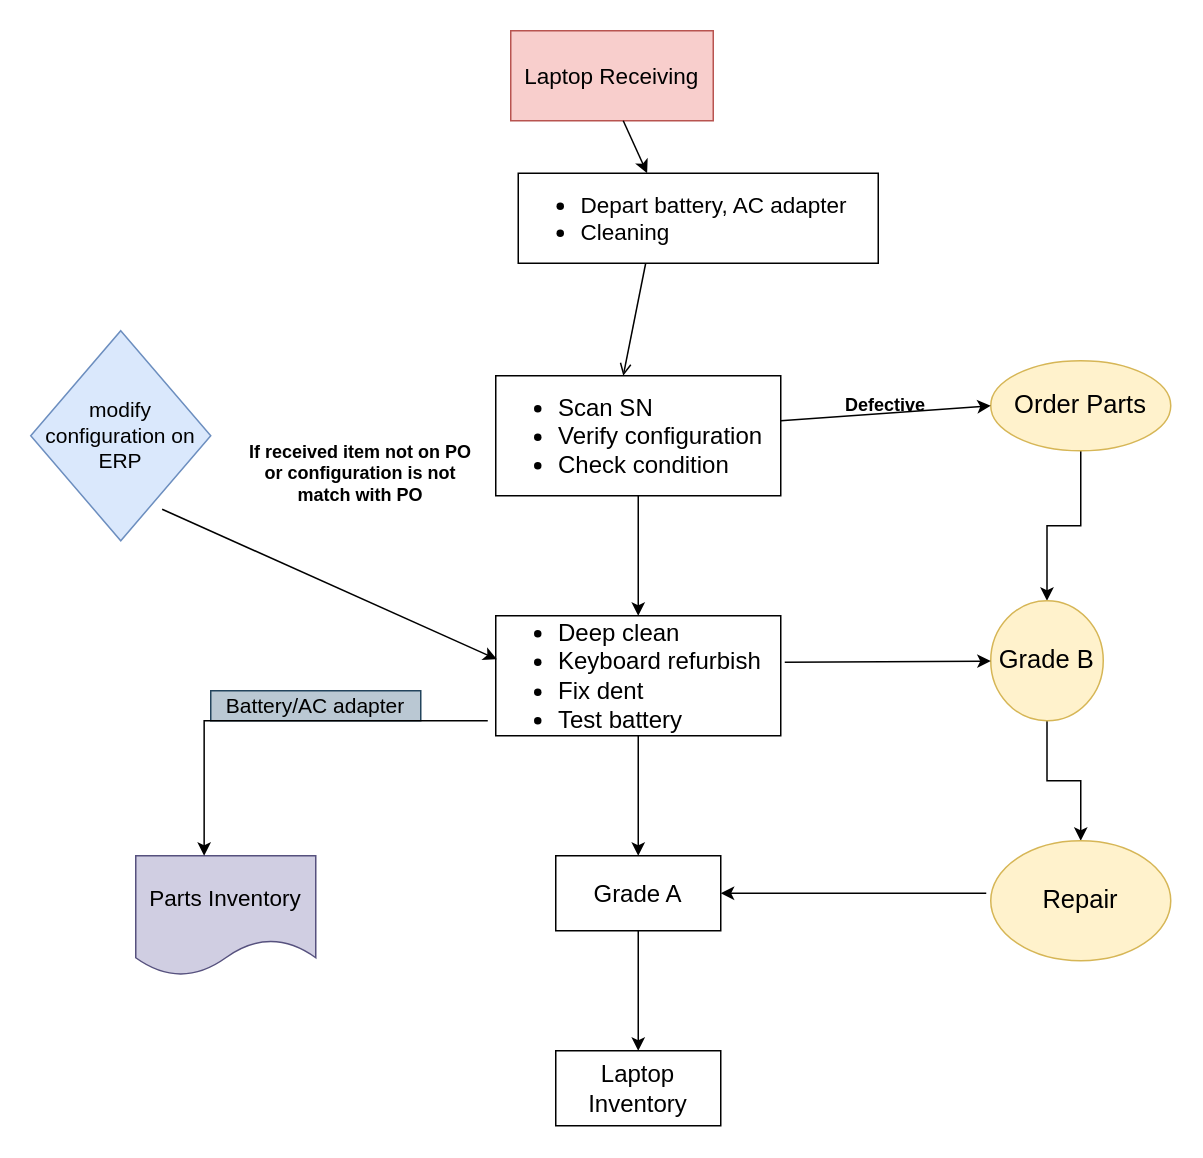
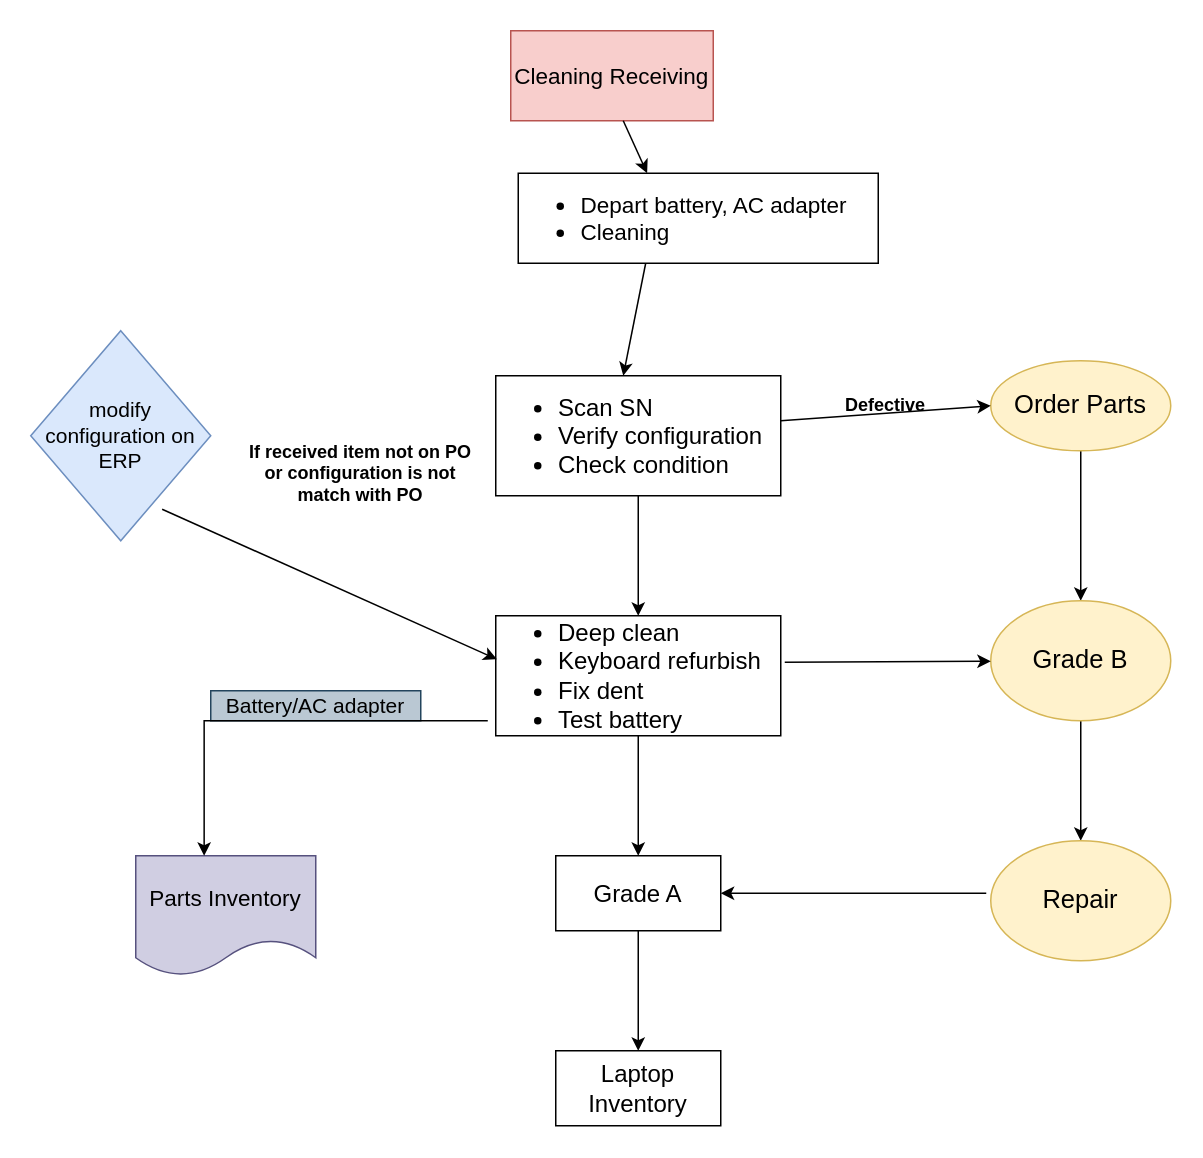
- <mxCell id="2" value="Laptop Receiving" style="rounded=0;whiteSpace=wrap;html=1;fillColor=#f8cecc;strokeColor=#b85450;fontSize=15;" vertex="1" parent="1"><mxGeometry x="340" y="20" width="135" height="60" as="geometry" /></mxCell>
+ <mxCell id="2" value="Cleaning Receiving" style="rounded=0;whiteSpace=wrap;html=1;fillColor=#f8cecc;strokeColor=#b85450;fontSize=15;" vertex="1" parent="1"><mxGeometry x="340" y="20" width="135" height="60" as="geometry" /></mxCell>
- <mxCell id="5" value="" style="endArrow=open;html=1;exitX=0.354;exitY=1;exitDx=0;exitDy=0;exitPerimeter=0;" edge="1" parent="1" source="4" target="7"><mxGeometry width="50" height="50" relative="1" as="geometry"><mxPoint x="435" y="210" as="sourcePoint" /><mxPoint x="435" y="280" as="targetPoint" /><Array as="points"><mxPoint x="415" y="250" /></Array></mxGeometry></mxCell>
+ <mxCell id="5" value="" style="endArrow=classic;html=1;exitX=0.354;exitY=1;exitDx=0;exitDy=0;exitPerimeter=0;" edge="1" parent="1" source="4" target="7"><mxGeometry width="50" height="50" relative="1" as="geometry"><mxPoint x="435" y="210" as="sourcePoint" /><mxPoint x="435" y="280" as="targetPoint" /><Array as="points"><mxPoint x="415" y="250" /></Array></mxGeometry></mxCell>
- <mxCell id="21" value="Grade B" style="ellipse;whiteSpace=wrap;html=1;rounded=0;align=center;fontSize=17;fillColor=#fff2cc;strokeColor=#d6b656;" vertex="1" parent="1"><mxGeometry x="660" y="400" width="75" height="80" as="geometry" /></mxCell>
+ <mxCell id="21" value="Grade B" style="ellipse;whiteSpace=wrap;html=1;rounded=0;align=center;fontSize=17;fillColor=#fff2cc;strokeColor=#d6b656;" vertex="1" parent="1"><mxGeometry x="660" y="400" width="120" height="80" as="geometry" /></mxCell>
